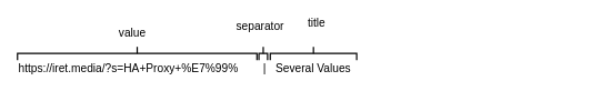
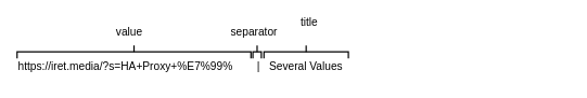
- <mxCell id="7" value="separator" style="text;html=1;align=center;verticalAlign=middle;whiteSpace=wrap;rounded=0;fontSize=17;" parent="1" vertex="1"><mxGeometry x="360" y="25" width="60" height="30" as="geometry" /></mxCell>
+ <mxCell id="7" value="separator" style="text;html=1;align=center;verticalAlign=middle;whiteSpace=wrap;rounded=0;fontSize=17;" parent="1" vertex="1"><mxGeometry x="360" y="35" width="60" height="30" as="geometry" /></mxCell>
